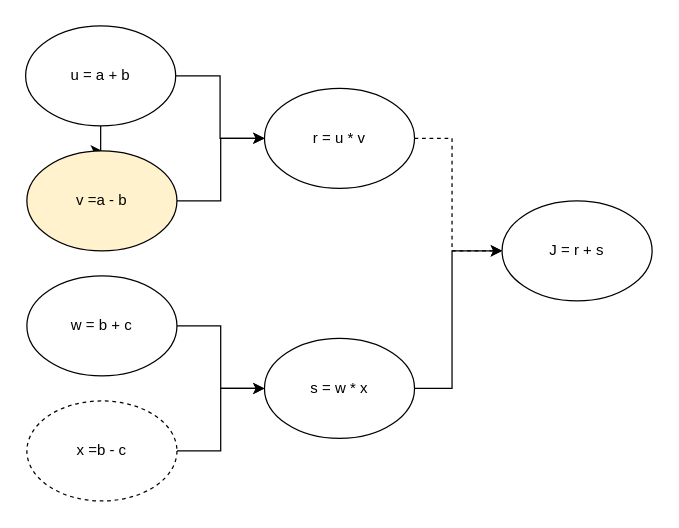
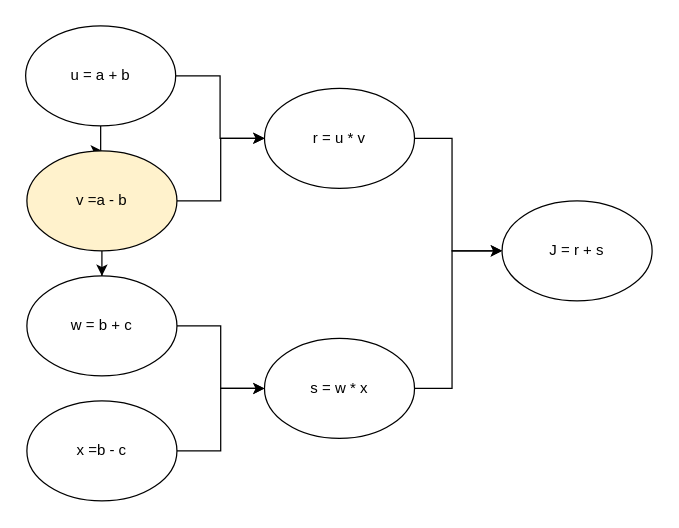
- <mxCell id="12" value="" style="edgeStyle=orthogonalEdgeStyle;rounded=0;orthogonalLoop=1;jettySize=auto;html=1;entryX=0;entryY=0.5;entryDx=0;entryDy=0;dashed=1;" edge="1" parent="1" source="13" target="16"><mxGeometry relative="1" as="geometry"><mxPoint x="411" y="110" as="targetPoint" /><Array as="points"><mxPoint x="361" y="110" /><mxPoint x="361" y="200" /></Array></mxGeometry></mxCell>
+ <mxCell id="12" value="" style="edgeStyle=orthogonalEdgeStyle;rounded=0;orthogonalLoop=1;jettySize=auto;html=1;entryX=0;entryY=0.5;entryDx=0;entryDy=0;" edge="1" parent="1" source="13" target="16"><mxGeometry relative="1" as="geometry"><mxPoint x="411" y="110" as="targetPoint" /><Array as="points"><mxPoint x="361" y="110" /><mxPoint x="361" y="200" /></Array></mxGeometry></mxCell>
+ <mxCell id="5" value="" style="edgeStyle=orthogonalEdgeStyle;rounded=0;orthogonalLoop=1;jettySize=auto;html=1;" edge="1" parent="1" source="7" target="9"><mxGeometry relative="1" as="geometry" /></mxCell>
- <mxCell id="11" value="x =b - c" style="ellipse;whiteSpace=wrap;html=1;dashed=1;" vertex="1" parent="1"><mxGeometry x="21" y="320" width="120" height="80" as="geometry" /></mxCell>
+ <mxCell id="11" value="x =b - c" style="ellipse;whiteSpace=wrap;html=1;" vertex="1" parent="1"><mxGeometry x="21" y="320" width="120" height="80" as="geometry" /></mxCell>
